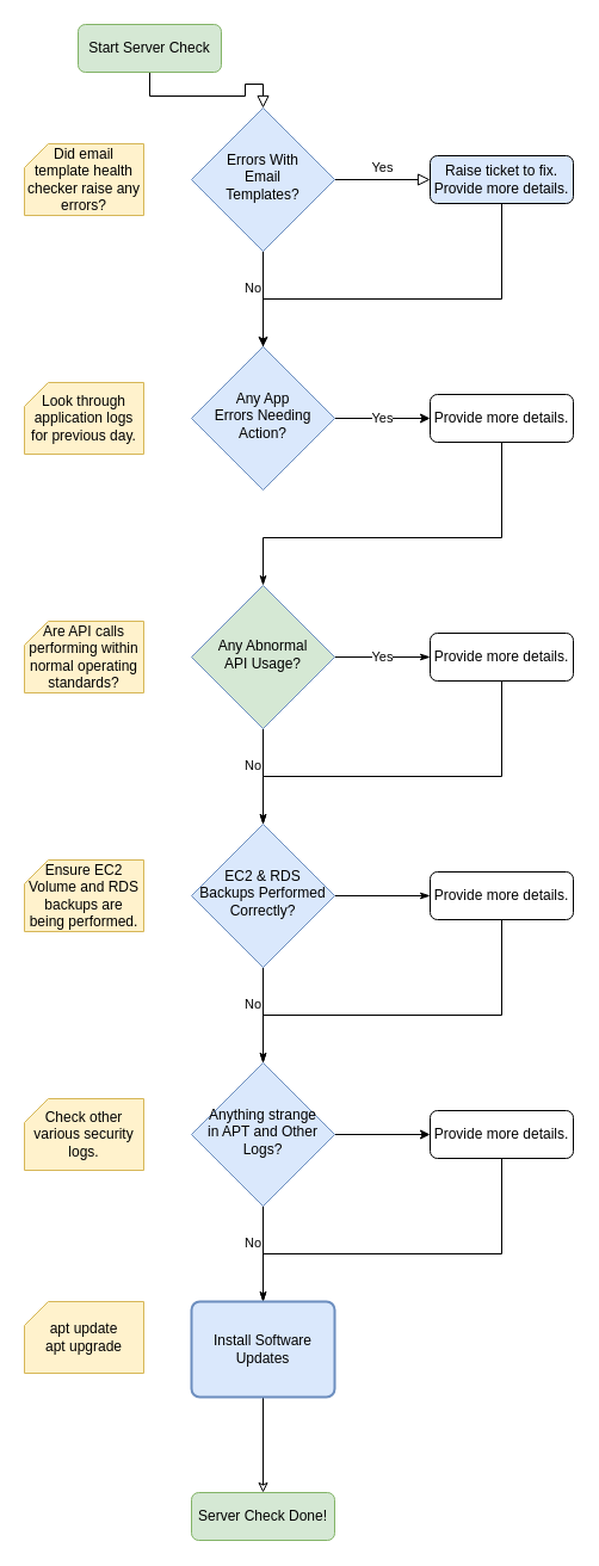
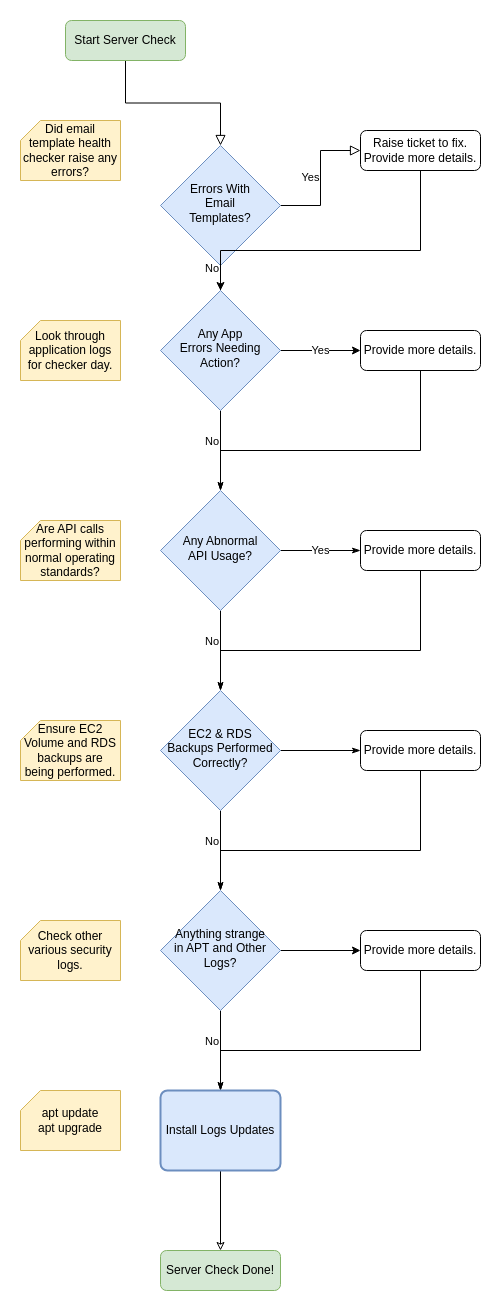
- <mxCell id="6" value="Errors With&lt;br&gt;Email &lt;br&gt;Templates?" style="rhombus;whiteSpace=wrap;html=1;shadow=0;fontFamily=Helvetica;fontSize=12;align=center;strokeWidth=1;spacing=6;spacingTop=-4;fillColor=#dae8fc;strokeColor=#6c8ebf;" parent="1" vertex="1"><mxGeometry x="160" y="90" width="120" height="120" as="geometry" /></mxCell>
+ <mxCell id="6" value="Errors With&lt;br&gt;Email &lt;br&gt;Templates?" style="rhombus;whiteSpace=wrap;html=1;shadow=0;fontFamily=Helvetica;fontSize=12;align=center;strokeWidth=1;spacing=6;spacingTop=-4;fillColor=#dae8fc;strokeColor=#6c8ebf;" parent="1" vertex="1"><mxGeometry x="160" y="145" width="120" height="120" as="geometry" /></mxCell>
- <mxCell id="8" value="Raise ticket to fix.&lt;br&gt;Provide more details." style="rounded=1;whiteSpace=wrap;html=1;fontSize=12;glass=0;strokeWidth=1;shadow=0;fillColor=#dae8fc;" parent="1" vertex="1"><mxGeometry x="360" y="130" width="120" height="40" as="geometry" /></mxCell>
+ <mxCell id="8" value="Raise ticket to fix.&lt;br&gt;Provide more details." style="rounded=1;whiteSpace=wrap;html=1;fontSize=12;glass=0;strokeWidth=1;shadow=0;" parent="1" vertex="1"><mxGeometry x="360" y="130" width="120" height="40" as="geometry" /></mxCell>
- <mxCell id="33" value="Look through application logs for previous day." style="verticalLabelPosition=middle;verticalAlign=middle;html=1;shape=card;whiteSpace=wrap;size=20;arcSize=12;labelPosition=center;align=center;fillColor=#fff2cc;strokeColor=#d6b656;" vertex="1" parent="1"><mxGeometry x="20" y="320" width="100" height="60" as="geometry" /></mxCell>
+ <mxCell id="33" value="Look through application logs for checker day." style="verticalLabelPosition=middle;verticalAlign=middle;html=1;shape=card;whiteSpace=wrap;size=20;arcSize=12;labelPosition=center;align=center;fillColor=#fff2cc;strokeColor=#d6b656;" vertex="1" parent="1"><mxGeometry x="20" y="320" width="100" height="60" as="geometry" /></mxCell>
+ <mxCell id="11" value="No" style="edgeStyle=orthogonalEdgeStyle;rounded=0;orthogonalLoop=1;jettySize=auto;html=1;endArrow=classicThin;endFill=1;strokeColor=#000000;align=right;labelPosition=left;verticalLabelPosition=top;verticalAlign=bottom;" edge="1" parent="1" source="12" target="17"><mxGeometry relative="1" as="geometry" /></mxCell>
- <mxCell id="17" value="Any Abnormal&lt;br&gt;API Usage?" style="rhombus;whiteSpace=wrap;html=1;shadow=0;fontFamily=Helvetica;fontSize=12;align=center;strokeWidth=1;spacing=6;spacingTop=-4;fillColor=#d5e8d4;strokeColor=#6c8ebf;" vertex="1" parent="1"><mxGeometry x="160" y="490" width="120" height="120" as="geometry" /></mxCell>
+ <mxCell id="17" value="Any Abnormal&lt;br&gt;API Usage?" style="rhombus;whiteSpace=wrap;html=1;shadow=0;fontFamily=Helvetica;fontSize=12;align=center;strokeWidth=1;spacing=6;spacingTop=-4;fillColor=#dae8fc;strokeColor=#6c8ebf;" vertex="1" parent="1"><mxGeometry x="160" y="490" width="120" height="120" as="geometry" /></mxCell>
- <mxCell id="31" value="Install Software Updates" style="rounded=1;whiteSpace=wrap;html=1;absoluteArcSize=1;arcSize=14;strokeWidth=2;fillColor=#dae8fc;strokeColor=#6c8ebf;" vertex="1" parent="1"><mxGeometry x="160" y="1090" width="120" height="80" as="geometry" /></mxCell>
+ <mxCell id="31" value="Install Logs Updates" style="rounded=1;whiteSpace=wrap;html=1;absoluteArcSize=1;arcSize=14;strokeWidth=2;fillColor=#dae8fc;strokeColor=#6c8ebf;" vertex="1" parent="1"><mxGeometry x="160" y="1090" width="120" height="80" as="geometry" /></mxCell>
